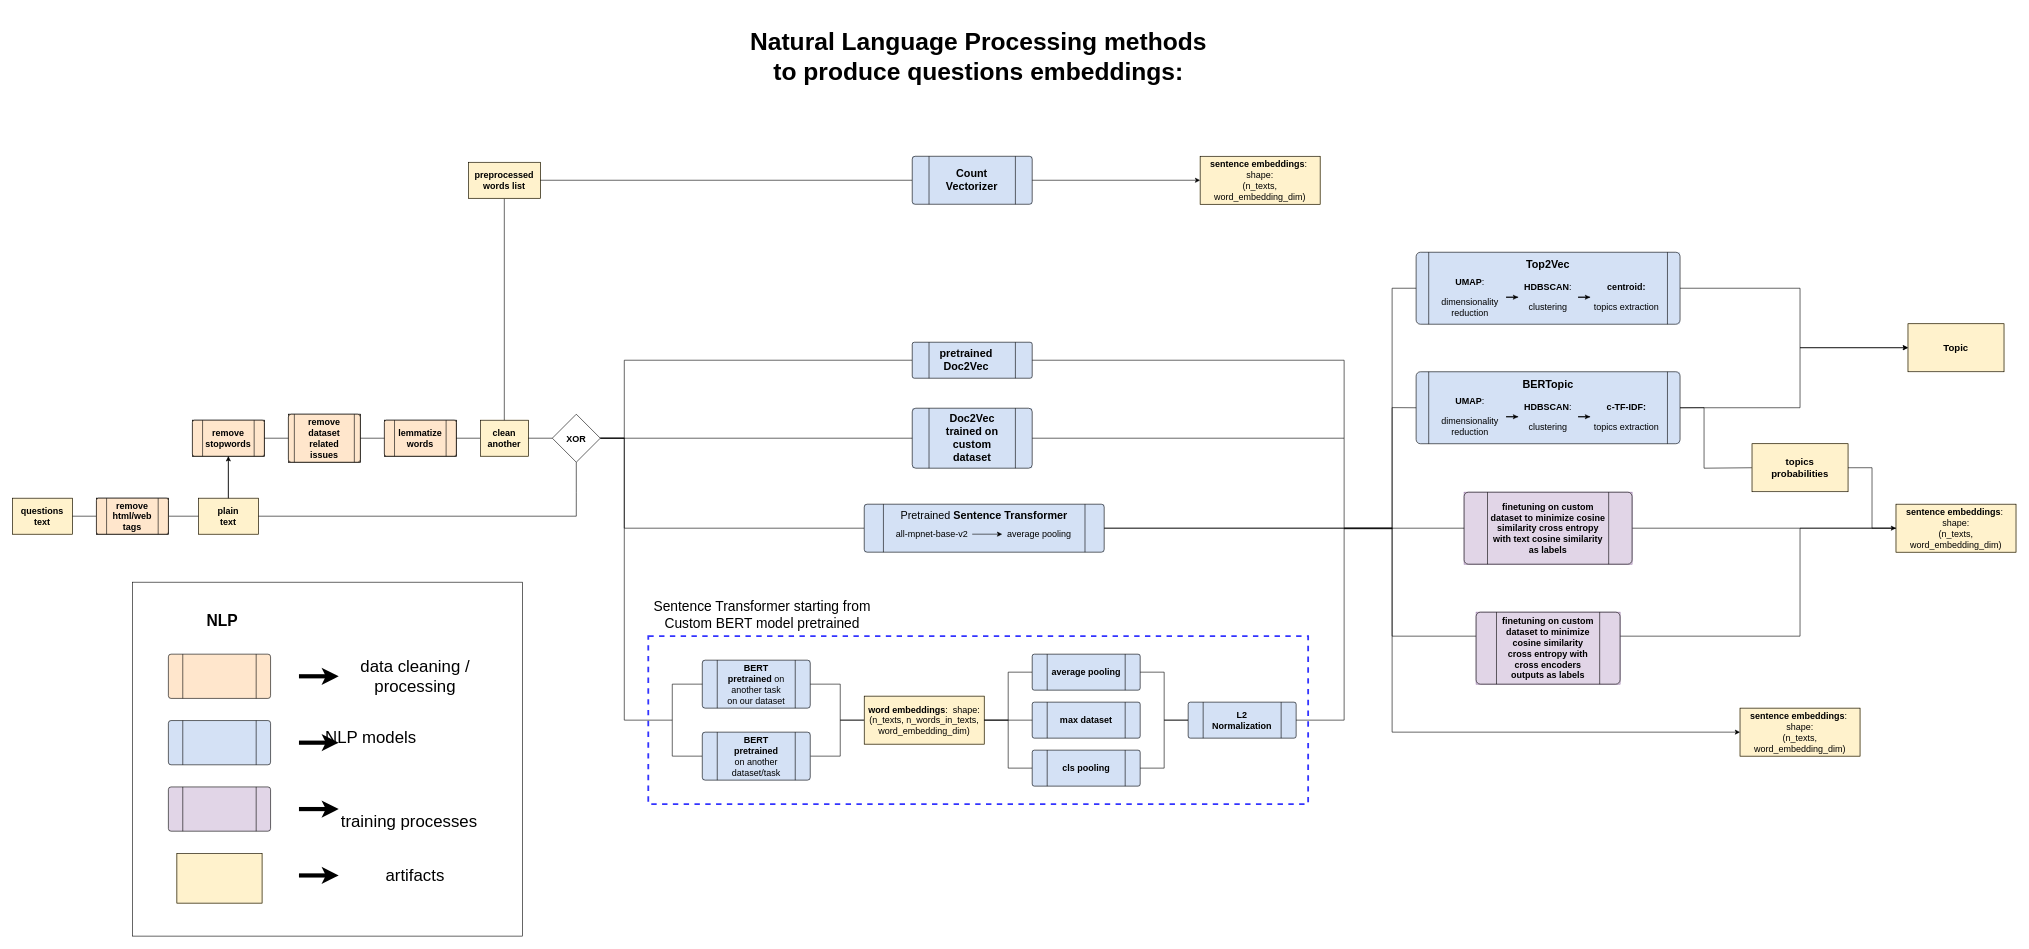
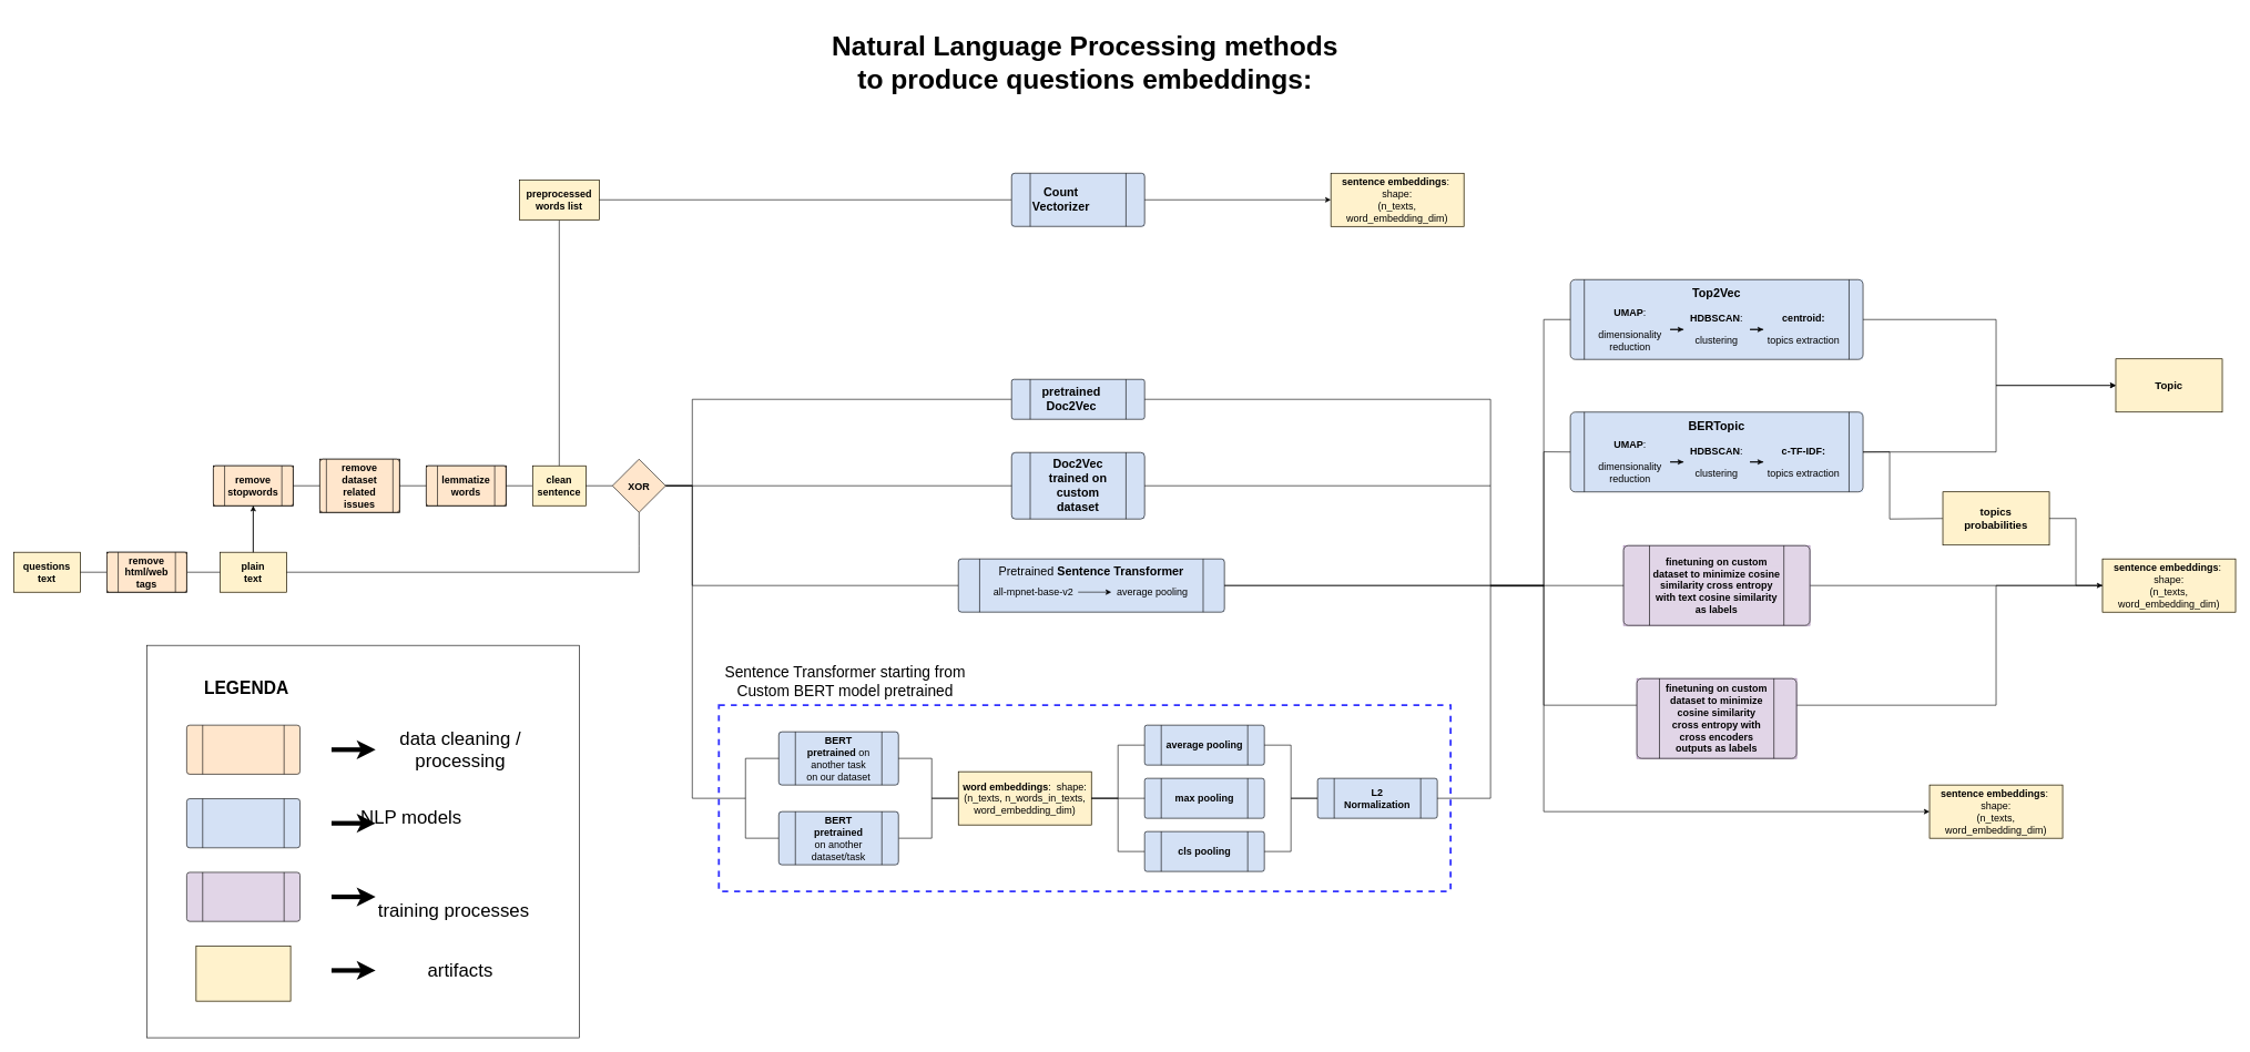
- <mxCell id="97" value="&lt;b&gt;&lt;font style=&quot;font-size: 18px&quot;&gt;Count Vectorizer&lt;/font&gt;&lt;br&gt;&lt;/b&gt;" style="text;html=1;strokeColor=none;fillColor=none;align=center;verticalAlign=middle;whiteSpace=wrap;rounded=0;" parent="95" vertex="1"><mxGeometry x="33.333" y="20" width="133.333" height="40" as="geometry" /></mxCell>
+ <mxCell id="97" value="&lt;b&gt;&lt;font style=&quot;font-size: 18px&quot;&gt;Count Vectorizer&lt;/font&gt;&lt;br&gt;&lt;/b&gt;" style="text;html=1;strokeColor=none;fillColor=none;align=center;verticalAlign=middle;whiteSpace=wrap;rounded=0;" parent="95" vertex="1"><mxGeometry x="8.333" y="20" width="133.333" height="40" as="geometry" /></mxCell>
- <mxCell id="88" value="&lt;b style=&quot;font-size: 15px;&quot;&gt;clean another&lt;br style=&quot;font-size: 15px;&quot;&gt;&lt;/b&gt;" style="text;html=1;strokeColor=none;fillColor=none;align=center;verticalAlign=middle;whiteSpace=wrap;rounded=0;fontSize=15;" parent="86" vertex="1"><mxGeometry x="20" y="15" width="40" height="30" as="geometry" /></mxCell>
+ <mxCell id="88" value="&lt;b style=&quot;font-size: 15px;&quot;&gt;clean sentence&lt;br style=&quot;font-size: 15px;&quot;&gt;&lt;/b&gt;" style="text;html=1;strokeColor=none;fillColor=none;align=center;verticalAlign=middle;whiteSpace=wrap;rounded=0;fontSize=15;" parent="86" vertex="1"><mxGeometry x="20" y="15" width="40" height="30" as="geometry" /></mxCell>
- <mxCell id="85" value="&lt;b style=&quot;font-size: 15px;&quot;&gt;&lt;font style=&quot;font-size: 15px;&quot;&gt;XOR&lt;/font&gt;&lt;/b&gt;" style="rhombus;whiteSpace=wrap;html=1;fontSize=15;" parent="1" vertex="1"><mxGeometry x="920" y="690" width="80" height="80" as="geometry" /></mxCell>
+ <mxCell id="85" value="&lt;b style=&quot;font-size: 15px;&quot;&gt;&lt;font style=&quot;font-size: 15px;&quot;&gt;XOR&lt;/font&gt;&lt;/b&gt;" style="rhombus;whiteSpace=wrap;html=1;fontSize=15;fillColor=#ffe6cc;" parent="1" vertex="1"><mxGeometry x="920" y="690" width="80" height="80" as="geometry" /></mxCell>
- <mxCell id="160" value="NLP" style="text;html=1;strokeColor=none;fillColor=none;align=center;verticalAlign=middle;whiteSpace=wrap;rounded=0;dashed=1;fontSize=26;fontStyle=1" parent="1" vertex="1"><mxGeometry x="180" y="1020" width="380" height="30" as="geometry" /></mxCell>
+ <mxCell id="160" value="LEGENDA" style="text;html=1;strokeColor=none;fillColor=none;align=center;verticalAlign=middle;whiteSpace=wrap;rounded=0;dashed=1;fontSize=26;fontStyle=1" parent="1" vertex="1"><mxGeometry x="180" y="1020" width="380" height="30" as="geometry" /></mxCell>
- <mxCell id="62" value="&lt;b style=&quot;font-size: 15px;&quot;&gt;max dataset&lt;/b&gt;" style="text;html=1;strokeColor=none;fillColor=none;align=center;verticalAlign=middle;whiteSpace=wrap;rounded=0;fontSize=15;" parent="60" vertex="1"><mxGeometry x="30" y="15" width="120" height="30" as="geometry" /></mxCell>
+ <mxCell id="62" value="&lt;b style=&quot;font-size: 15px;&quot;&gt;max pooling&lt;/b&gt;" style="text;html=1;strokeColor=none;fillColor=none;align=center;verticalAlign=middle;whiteSpace=wrap;rounded=0;fontSize=15;" parent="60" vertex="1"><mxGeometry x="30" y="15" width="120" height="30" as="geometry" /></mxCell>
